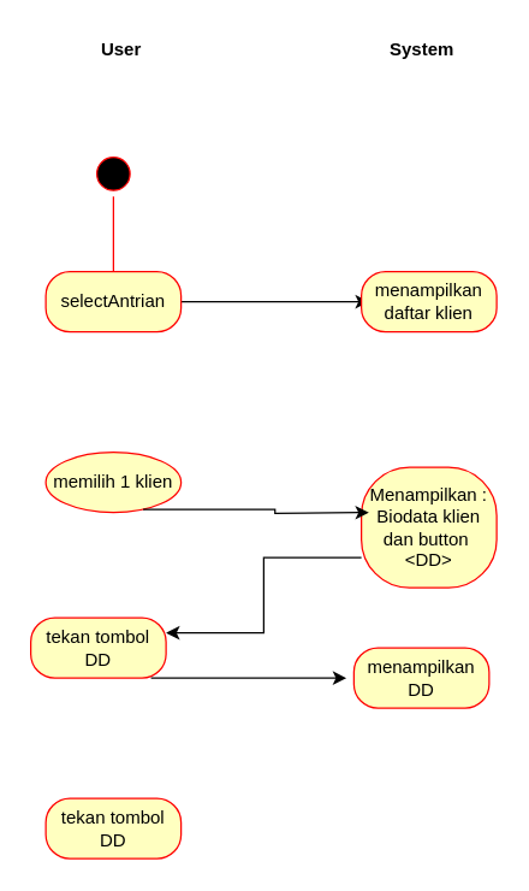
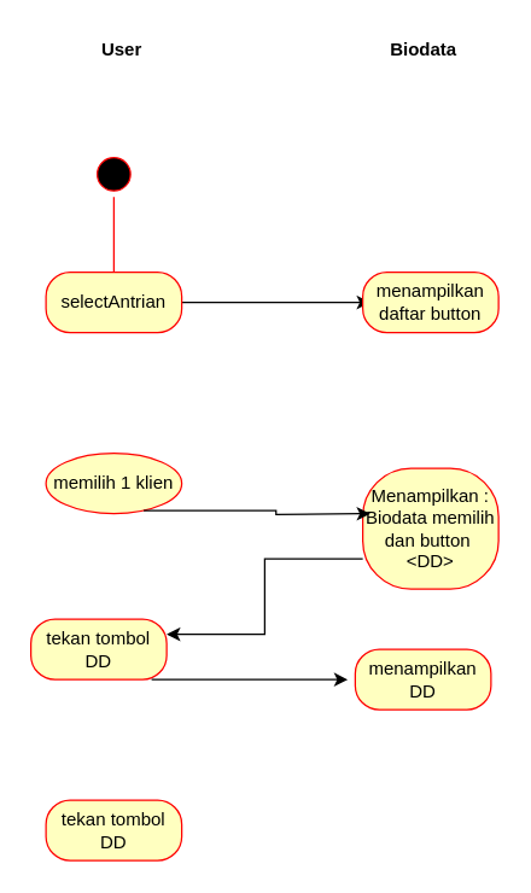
- <mxCell id="7" value="System" style="text;align=center;fontStyle=1;verticalAlign=middle;spacingLeft=3;spacingRight=3;strokeColor=none;rotatable=0;points=[[0,0.5],[1,0.5]];portConstraint=eastwest;html=1;" vertex="1" parent="1"><mxGeometry x="240" y="20" width="80" height="26" as="geometry" /></mxCell>
+ <mxCell id="7" value="Biodata" style="text;align=center;fontStyle=1;verticalAlign=middle;spacingLeft=3;spacingRight=3;strokeColor=none;rotatable=0;points=[[0,0.5],[1,0.5]];portConstraint=eastwest;html=1;" vertex="1" parent="1"><mxGeometry x="240" y="20" width="80" height="26" as="geometry" /></mxCell>
- <mxCell id="8" value="menampilkan daftar klien" style="rounded=1;whiteSpace=wrap;html=1;arcSize=40;fontColor=#000000;fillColor=#ffffc0;strokeColor=#ff0000;" vertex="1" parent="1"><mxGeometry x="240" y="180" width="90" height="40" as="geometry" /></mxCell>
+ <mxCell id="8" value="menampilkan daftar button" style="rounded=1;whiteSpace=wrap;html=1;arcSize=40;fontColor=#000000;fillColor=#ffffc0;strokeColor=#ff0000;" vertex="1" parent="1"><mxGeometry x="240" y="180" width="90" height="40" as="geometry" /></mxCell>
- <mxCell id="10" value="Menampilkan :&lt;br&gt;Biodata klien dan button&amp;nbsp;&lt;br&gt;&amp;lt;DD&amp;gt;" style="rounded=1;whiteSpace=wrap;html=1;arcSize=40;fontColor=#000000;fillColor=#ffffc0;strokeColor=#ff0000;" vertex="1" parent="1"><mxGeometry x="240" y="310" width="90" height="80" as="geometry" /></mxCell>
+ <mxCell id="10" value="Menampilkan :&lt;br&gt;Biodata memilih dan button&amp;nbsp;&lt;br&gt;&amp;lt;DD&amp;gt;" style="rounded=1;whiteSpace=wrap;html=1;arcSize=40;fontColor=#000000;fillColor=#ffffc0;strokeColor=#ff0000;" vertex="1" parent="1"><mxGeometry x="240" y="310" width="90" height="80" as="geometry" /></mxCell>
